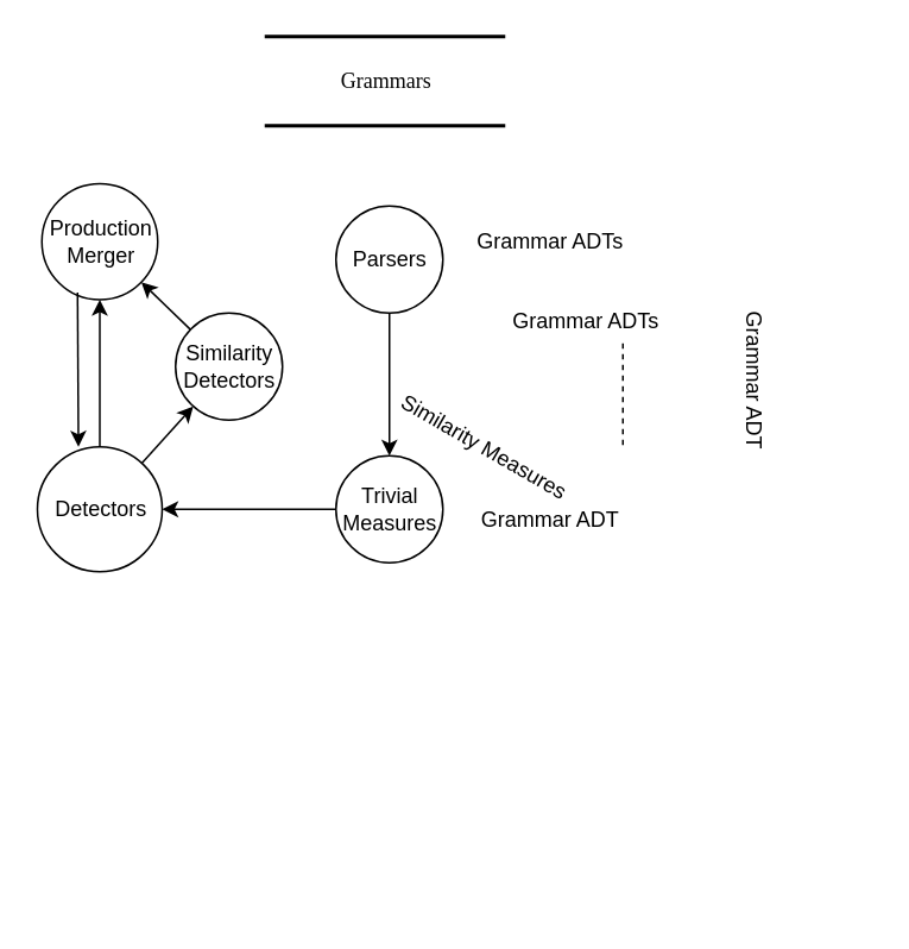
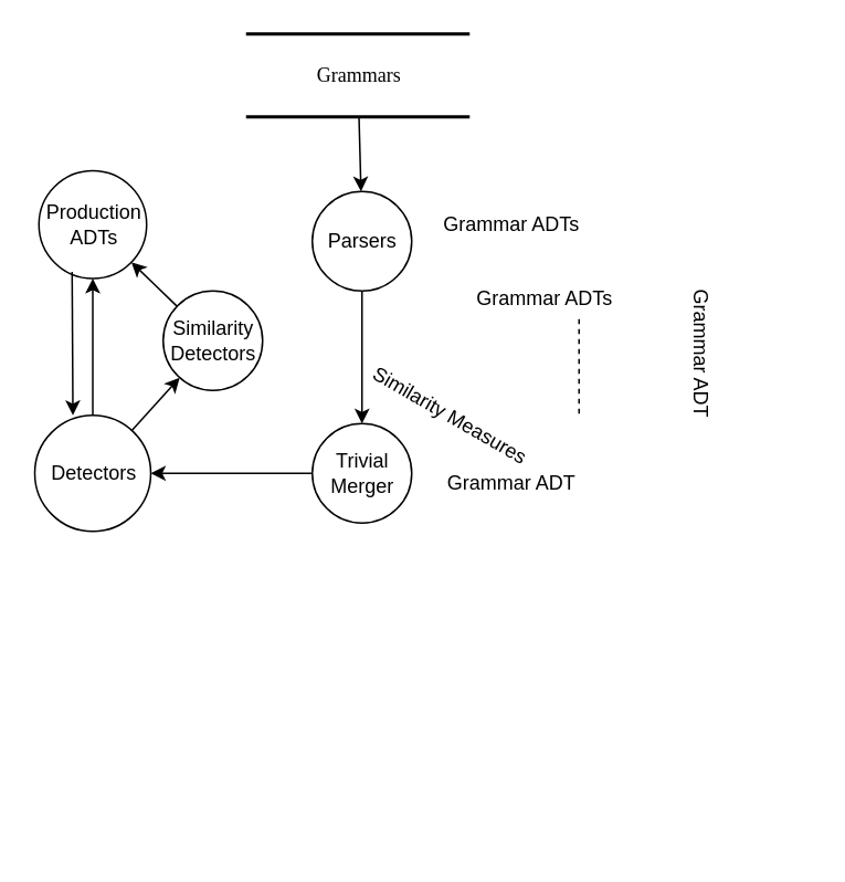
+ <mxCell id="18" value="" style="endArrow=classic;html=1;" parent="1" source="3" target="11" edge="1"><mxGeometry width="50" height="50" relative="1" as="geometry"><mxPoint x="118" y="170" as="sourcePoint" /><mxPoint x="8" y="340" as="targetPoint" /></mxGeometry></mxCell>
- <mxCell id="17" value="Production&lt;br&gt;Merger" style="shape=ellipse;html=1;dashed=0;whitespace=wrap;aspect=fixed;perimeter=ellipsePerimeter;" parent="1" vertex="1"><mxGeometry x="23" y="102.5" width="65" height="65" as="geometry" /></mxCell>
+ <mxCell id="17" value="Production&lt;br&gt;ADTs" style="shape=ellipse;html=1;dashed=0;whitespace=wrap;aspect=fixed;perimeter=ellipsePerimeter;" parent="1" vertex="1"><mxGeometry x="23" y="102.5" width="65" height="65" as="geometry" /></mxCell>
- <mxCell id="13" value="Trivial&lt;br&gt;Measures" style="shape=ellipse;html=1;dashed=0;whitespace=wrap;aspect=fixed;perimeter=ellipsePerimeter;" parent="1" vertex="1"><mxGeometry x="188" y="255" width="60" height="60" as="geometry" /></mxCell>
+ <mxCell id="13" value="Trivial&lt;br&gt;Merger" style="shape=ellipse;html=1;dashed=0;whitespace=wrap;aspect=fixed;perimeter=ellipsePerimeter;" parent="1" vertex="1"><mxGeometry x="188" y="255" width="60" height="60" as="geometry" /></mxCell>
